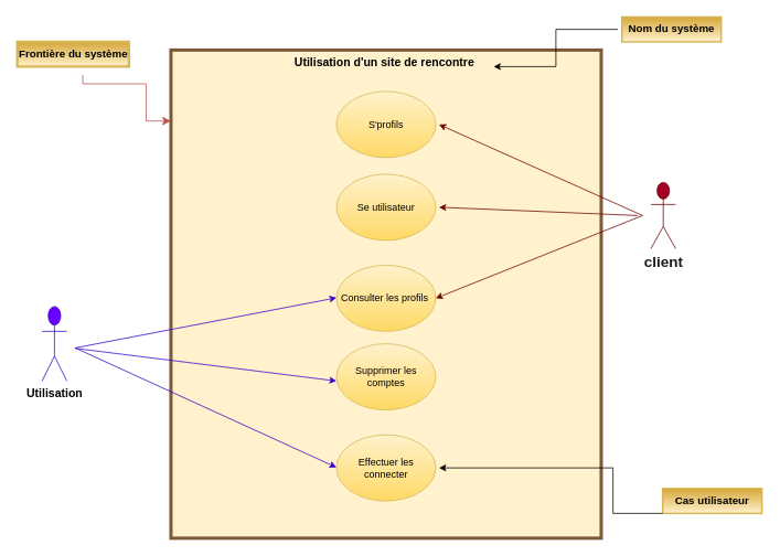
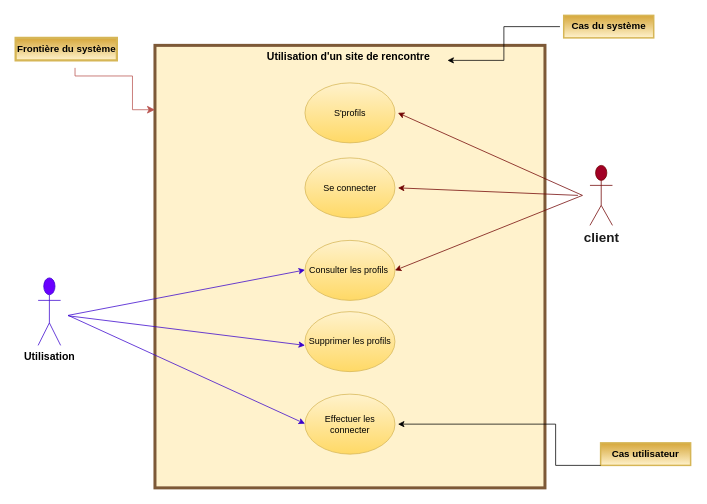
- <mxCell id="11" value="Nom du système" style="rounded=0;whiteSpace=wrap;html=1;strokeColor=#d6b656;strokeWidth=2;fillColor=#fff2cc;gradientDirection=north;verticalAlign=top;fontStyle=1;fontSize=13;gradientColor=#D6A73A;" parent="1" vertex="1"><mxGeometry x="750.79" width="120" height="30" as="geometry" y="20" /></mxCell>
+ <mxCell id="11" value="Cas du système" style="rounded=0;whiteSpace=wrap;html=1;strokeColor=#d6b656;strokeWidth=2;fillColor=#fff2cc;gradientDirection=north;verticalAlign=top;fontStyle=1;fontSize=13;gradientColor=#D6A73A;" parent="1" vertex="1"><mxGeometry x="750.79" width="120" height="30" as="geometry" y="20" /></mxCell>
- <mxCell id="5" value="Se utilisateur" style="ellipse;whiteSpace=wrap;html=1;gradientColor=#ffd966;fillColor=#fff2cc;strokeColor=#d6b656;" parent="1" vertex="1"><mxGeometry x="405.79" y="210" width="120" height="80" as="geometry" /></mxCell>
+ <mxCell id="5" value="Se connecter" style="ellipse;whiteSpace=wrap;html=1;gradientColor=#ffd966;fillColor=#fff2cc;strokeColor=#d6b656;" parent="1" vertex="1"><mxGeometry x="405.79" y="210" width="120" height="80" as="geometry" /></mxCell>
- <mxCell id="14" value="Supprimer les comptes" style="ellipse;whiteSpace=wrap;html=1;gradientColor=#ffd966;fillColor=#fff2cc;strokeColor=#d6b656;" parent="1" vertex="1"><mxGeometry x="405.79" y="415" width="120" height="80" as="geometry" /></mxCell>
+ <mxCell id="14" value="Supprimer les profils" style="ellipse;whiteSpace=wrap;html=1;gradientColor=#ffd966;fillColor=#fff2cc;strokeColor=#d6b656;" parent="1" vertex="1"><mxGeometry x="405.79" y="415" width="120" height="80" as="geometry" /></mxCell>
